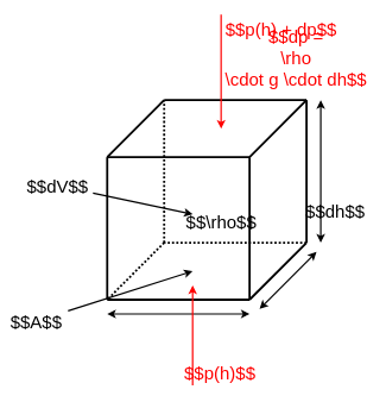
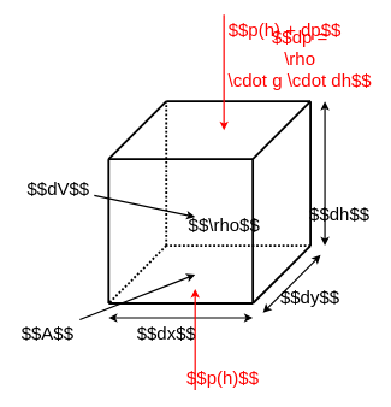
+ <mxCell id="18" value="$$dy$$" style="text;html=1;resizable=0;autosize=1;align=center;verticalAlign=middle;points=[];fillColor=none;strokeColor=none;rounded=0;fontSize=25;" parent="1" vertex="1"><mxGeometry x="379" y="390" width="100" height="40" as="geometry" /></mxCell>
- <mxCell id="14" value="$$A$$" style="text;html=1;resizable=0;autosize=1;align=center;verticalAlign=middle;points=[];fillColor=none;strokeColor=none;rounded=0;fontSize=25;" parent="1" vertex="1"><mxGeometry x="5" y="430" width="90" height="40" as="geometry" /></mxCell>
+ <mxCell id="14" value="$$A$$" style="text;html=1;resizable=0;autosize=1;align=center;verticalAlign=middle;points=[];fillColor=none;strokeColor=none;rounded=0;fontSize=25;" parent="1" vertex="1"><mxGeometry x="20" y="440" width="90" height="40" as="geometry" /></mxCell>
+ <mxCell id="17" value="$$dx$$" style="text;html=1;resizable=0;autosize=1;align=center;verticalAlign=middle;points=[];fillColor=none;strokeColor=none;rounded=0;fontSize=25;" parent="1" vertex="1"><mxGeometry x="180" y="440" width="100" height="40" as="geometry" /></mxCell>
